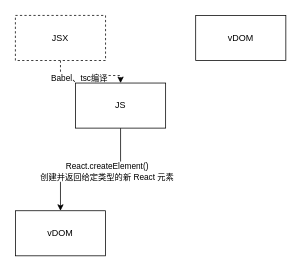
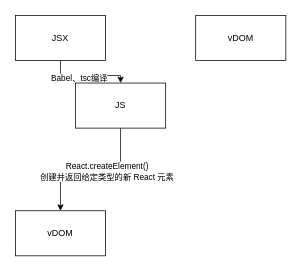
- <mxCell id="4" value="JSX" style="rounded=0;whiteSpace=wrap;html=1;dashed=1;" vertex="1" parent="1"><mxGeometry x="20" y="20" width="120" height="60" as="geometry" /></mxCell>
+ <mxCell id="4" value="JSX" style="rounded=0;whiteSpace=wrap;html=1;" vertex="1" parent="1"><mxGeometry x="20" y="20" width="120" height="60" as="geometry" /></mxCell>
- <mxCell id="2" style="edgeStyle=orthogonalEdgeStyle;rounded=0;orthogonalLoop=1;jettySize=auto;html=1;entryX=0.5;entryY=0;entryDx=0;entryDy=0;dashed=1;" edge="1" parent="1" source="4" target="7"><mxGeometry relative="1" as="geometry"><mxPoint x="80" y="160" as="targetPoint" /></mxGeometry></mxCell>
+ <mxCell id="2" style="edgeStyle=orthogonalEdgeStyle;rounded=0;orthogonalLoop=1;jettySize=auto;html=1;entryX=0.5;entryY=0;entryDx=0;entryDy=0;" edge="1" parent="1" source="4" target="7"><mxGeometry relative="1" as="geometry"><mxPoint x="80" y="160" as="targetPoint" /></mxGeometry></mxCell>
